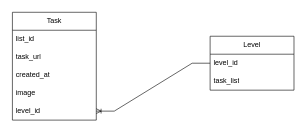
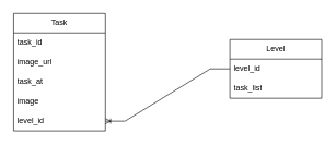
- <mxCell id="3" value="list_id" style="text;strokeColor=none;fillColor=none;align=left;verticalAlign=middle;spacingLeft=4;spacingRight=4;overflow=hidden;points=[[0,0.5],[1,0.5]];portConstraint=eastwest;rotatable=0;whiteSpace=wrap;html=1;" vertex="1" parent="2"><mxGeometry y="30" width="140" height="30" as="geometry" /></mxCell>
+ <mxCell id="3" value="task_id" style="text;strokeColor=none;fillColor=none;align=left;verticalAlign=middle;spacingLeft=4;spacingRight=4;overflow=hidden;points=[[0,0.5],[1,0.5]];portConstraint=eastwest;rotatable=0;whiteSpace=wrap;html=1;" vertex="1" parent="2"><mxGeometry y="30" width="140" height="30" as="geometry" /></mxCell>
- <mxCell id="4" value="task_url" style="text;strokeColor=none;fillColor=none;align=left;verticalAlign=middle;spacingLeft=4;spacingRight=4;overflow=hidden;points=[[0,0.5],[1,0.5]];portConstraint=eastwest;rotatable=0;whiteSpace=wrap;html=1;" vertex="1" parent="2"><mxGeometry y="60" width="140" height="30" as="geometry" /></mxCell>
+ <mxCell id="4" value="image_url" style="text;strokeColor=none;fillColor=none;align=left;verticalAlign=middle;spacingLeft=4;spacingRight=4;overflow=hidden;points=[[0,0.5],[1,0.5]];portConstraint=eastwest;rotatable=0;whiteSpace=wrap;html=1;" vertex="1" parent="2"><mxGeometry y="60" width="140" height="30" as="geometry" /></mxCell>
- <mxCell id="5" value="created_at" style="text;strokeColor=none;fillColor=none;align=left;verticalAlign=middle;spacingLeft=4;spacingRight=4;overflow=hidden;points=[[0,0.5],[1,0.5]];portConstraint=eastwest;rotatable=0;whiteSpace=wrap;html=1;" vertex="1" parent="2"><mxGeometry y="90" width="140" height="30" as="geometry" /></mxCell>
+ <mxCell id="5" value="task_at" style="text;strokeColor=none;fillColor=none;align=left;verticalAlign=middle;spacingLeft=4;spacingRight=4;overflow=hidden;points=[[0,0.5],[1,0.5]];portConstraint=eastwest;rotatable=0;whiteSpace=wrap;html=1;" vertex="1" parent="2"><mxGeometry y="90" width="140" height="30" as="geometry" /></mxCell>
